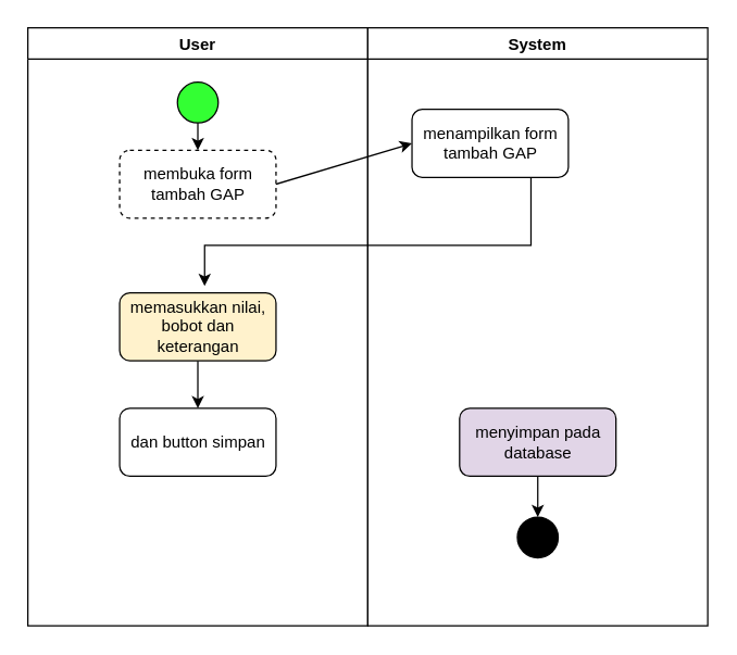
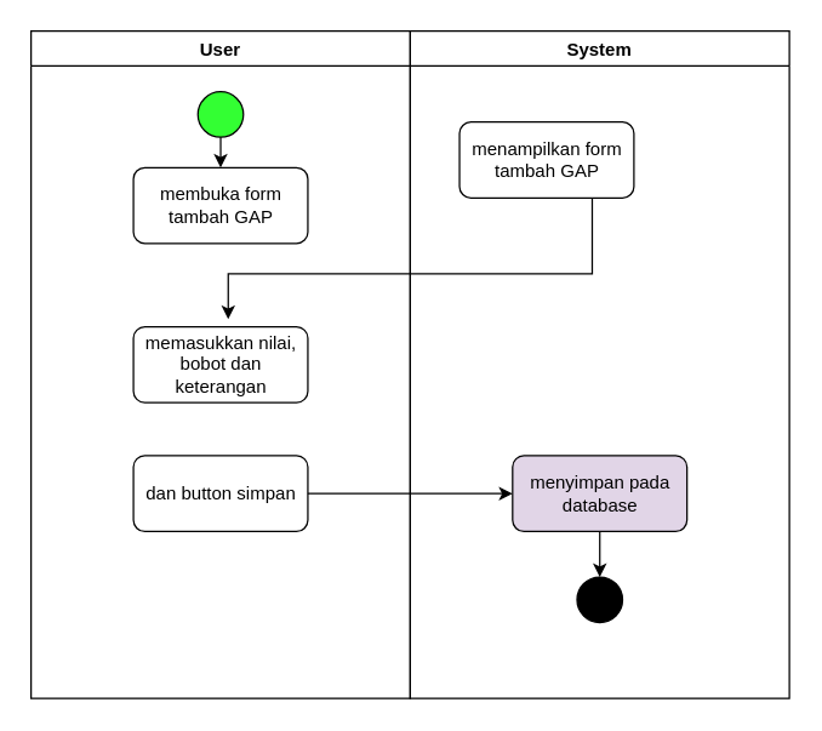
- <mxCell id="14" value="" style="endArrow=classic;html=1;rounded=0;entryX=0;entryY=0.5;entryDx=0;entryDy=0;exitX=1;exitY=0.5;exitDx=0;exitDy=0;" edge="1" parent="1" source="4" target="10"><mxGeometry width="50" height="50" relative="1" as="geometry"><mxPoint x="315" y="160" as="sourcePoint" /><mxPoint x="315" y="180" as="targetPoint" /></mxGeometry></mxCell>
- <mxCell id="4" value="membuka form tambah GAP" style="rounded=1;whiteSpace=wrap;html=1;dashed=1;" vertex="1" parent="2"><mxGeometry x="67.5" y="90" width="115" height="50" as="geometry" /></mxCell>
+ <mxCell id="4" value="membuka form tambah GAP" style="rounded=1;whiteSpace=wrap;html=1;" vertex="1" parent="2"><mxGeometry x="67.5" y="90" width="115" height="50" as="geometry" /></mxCell>
- <mxCell id="6" value="memasukkan nilai, bobot dan keterangan" style="rounded=1;whiteSpace=wrap;html=1;fillColor=#fff2cc;" vertex="1" parent="2"><mxGeometry x="67.5" y="195" width="115" height="50" as="geometry" /></mxCell>
+ <mxCell id="6" value="memasukkan nilai, bobot dan keterangan" style="rounded=1;whiteSpace=wrap;html=1;" vertex="1" parent="2"><mxGeometry x="67.5" y="195" width="115" height="50" as="geometry" /></mxCell>
- <mxCell id="5" value="" style="edgeStyle=orthogonalEdgeStyle;rounded=0;orthogonalLoop=1;jettySize=auto;html=1;" edge="1" parent="2" source="6" target="8"><mxGeometry relative="1" as="geometry" /></mxCell>
+ <mxCell id="16" style="edgeStyle=orthogonalEdgeStyle;rounded=0;orthogonalLoop=1;jettySize=auto;html=1;" edge="1" parent="1" source="8" target="12"><mxGeometry relative="1" as="geometry" /></mxCell>
